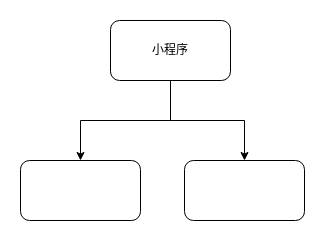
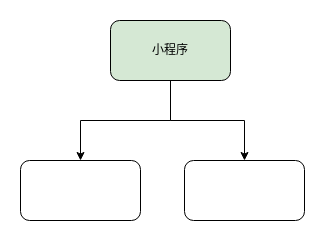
- <mxCell id="4" value="小程序" style="rounded=1;whiteSpace=wrap;html=1;" vertex="1" parent="1"><mxGeometry x="110" y="20" width="120" height="60" as="geometry" /></mxCell>
+ <mxCell id="4" value="小程序" style="rounded=1;whiteSpace=wrap;html=1;fillColor=#d5e8d4;" vertex="1" parent="1"><mxGeometry x="110" y="20" width="120" height="60" as="geometry" /></mxCell>
